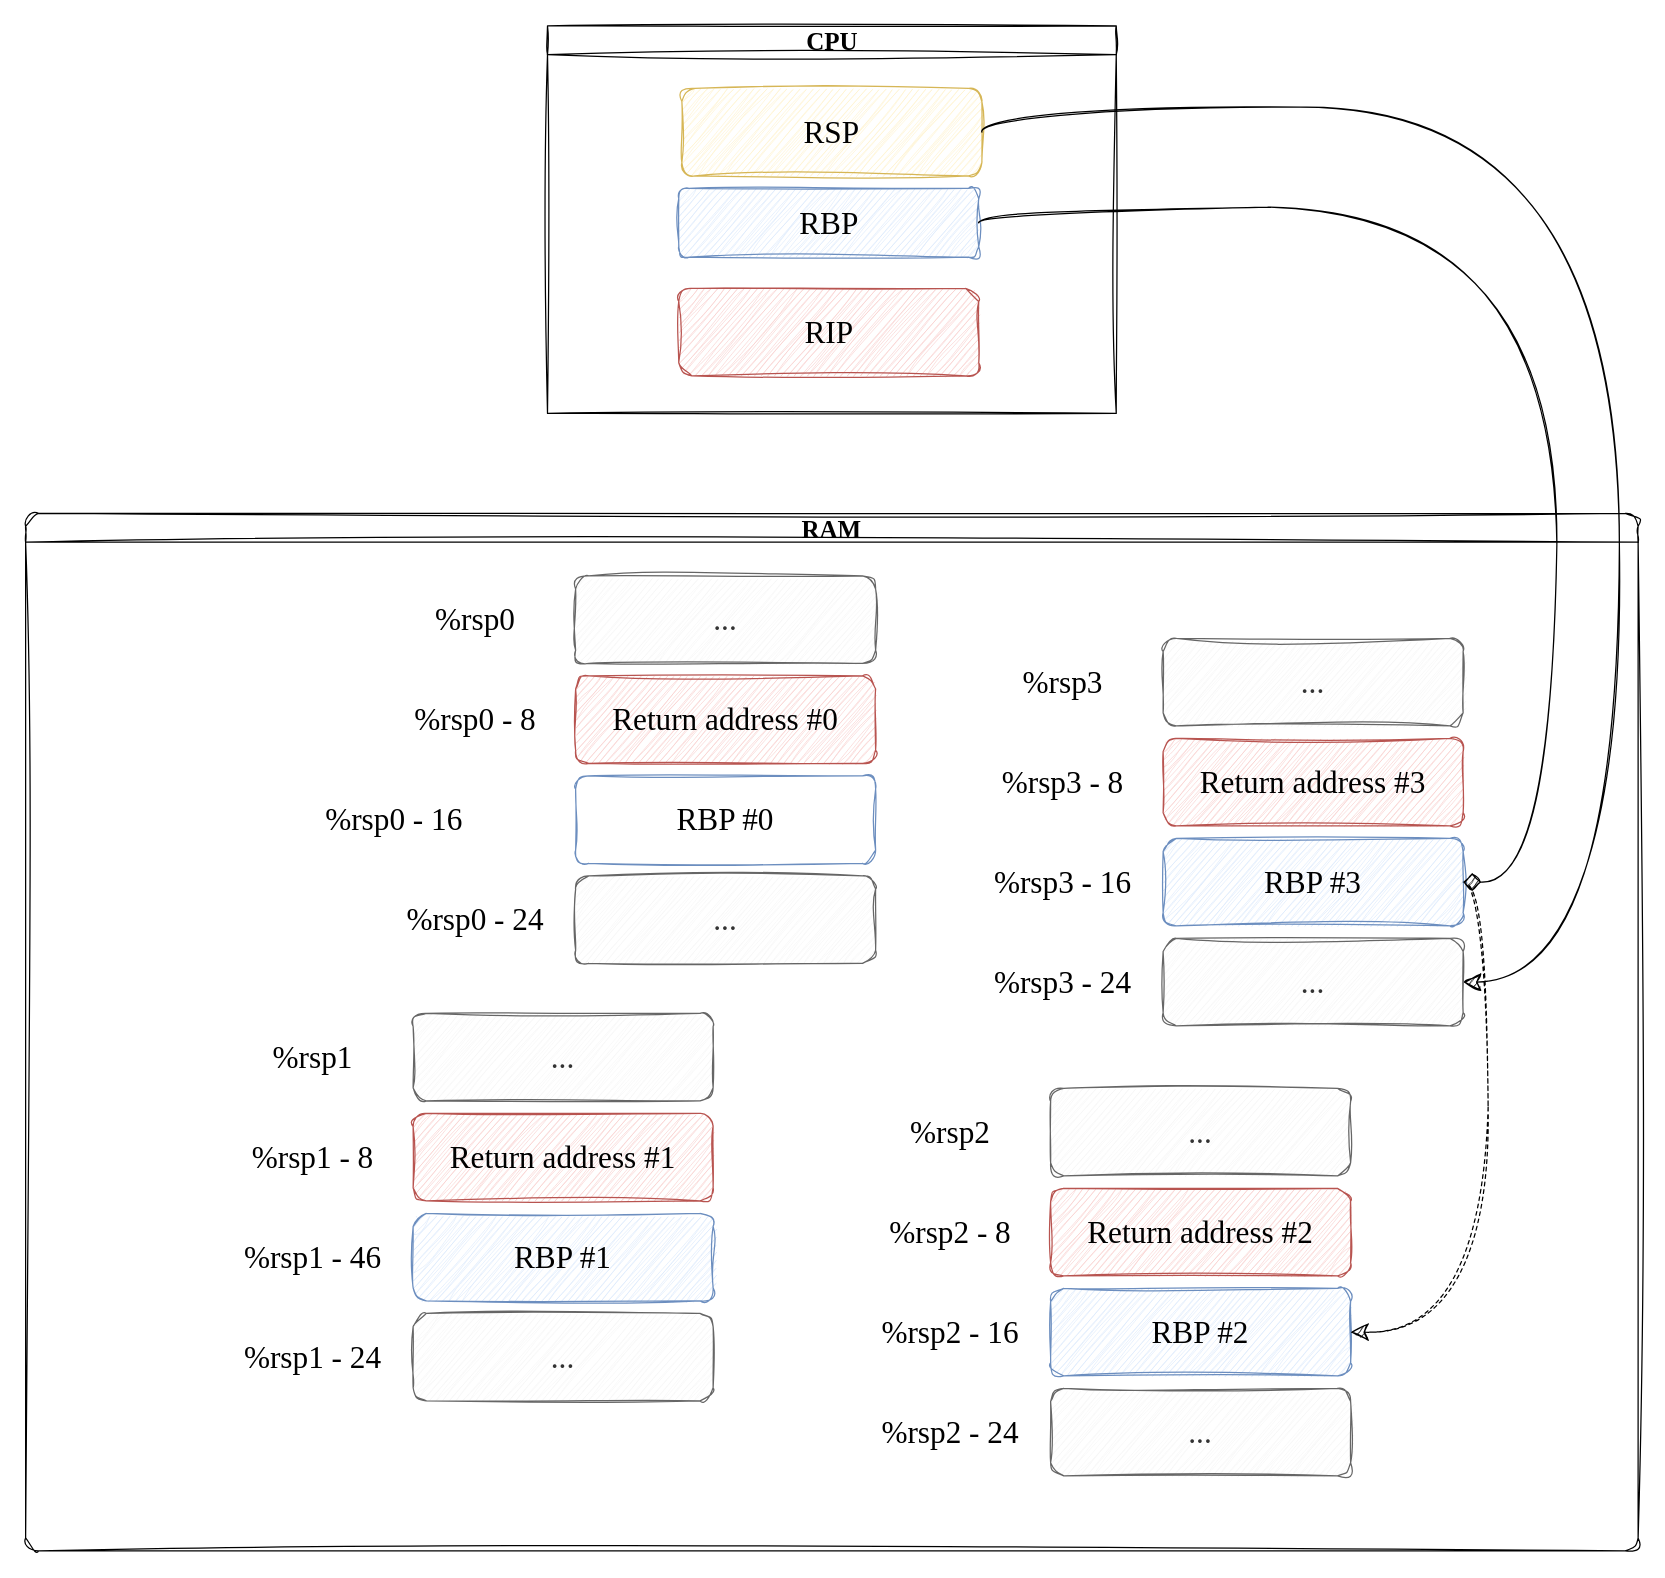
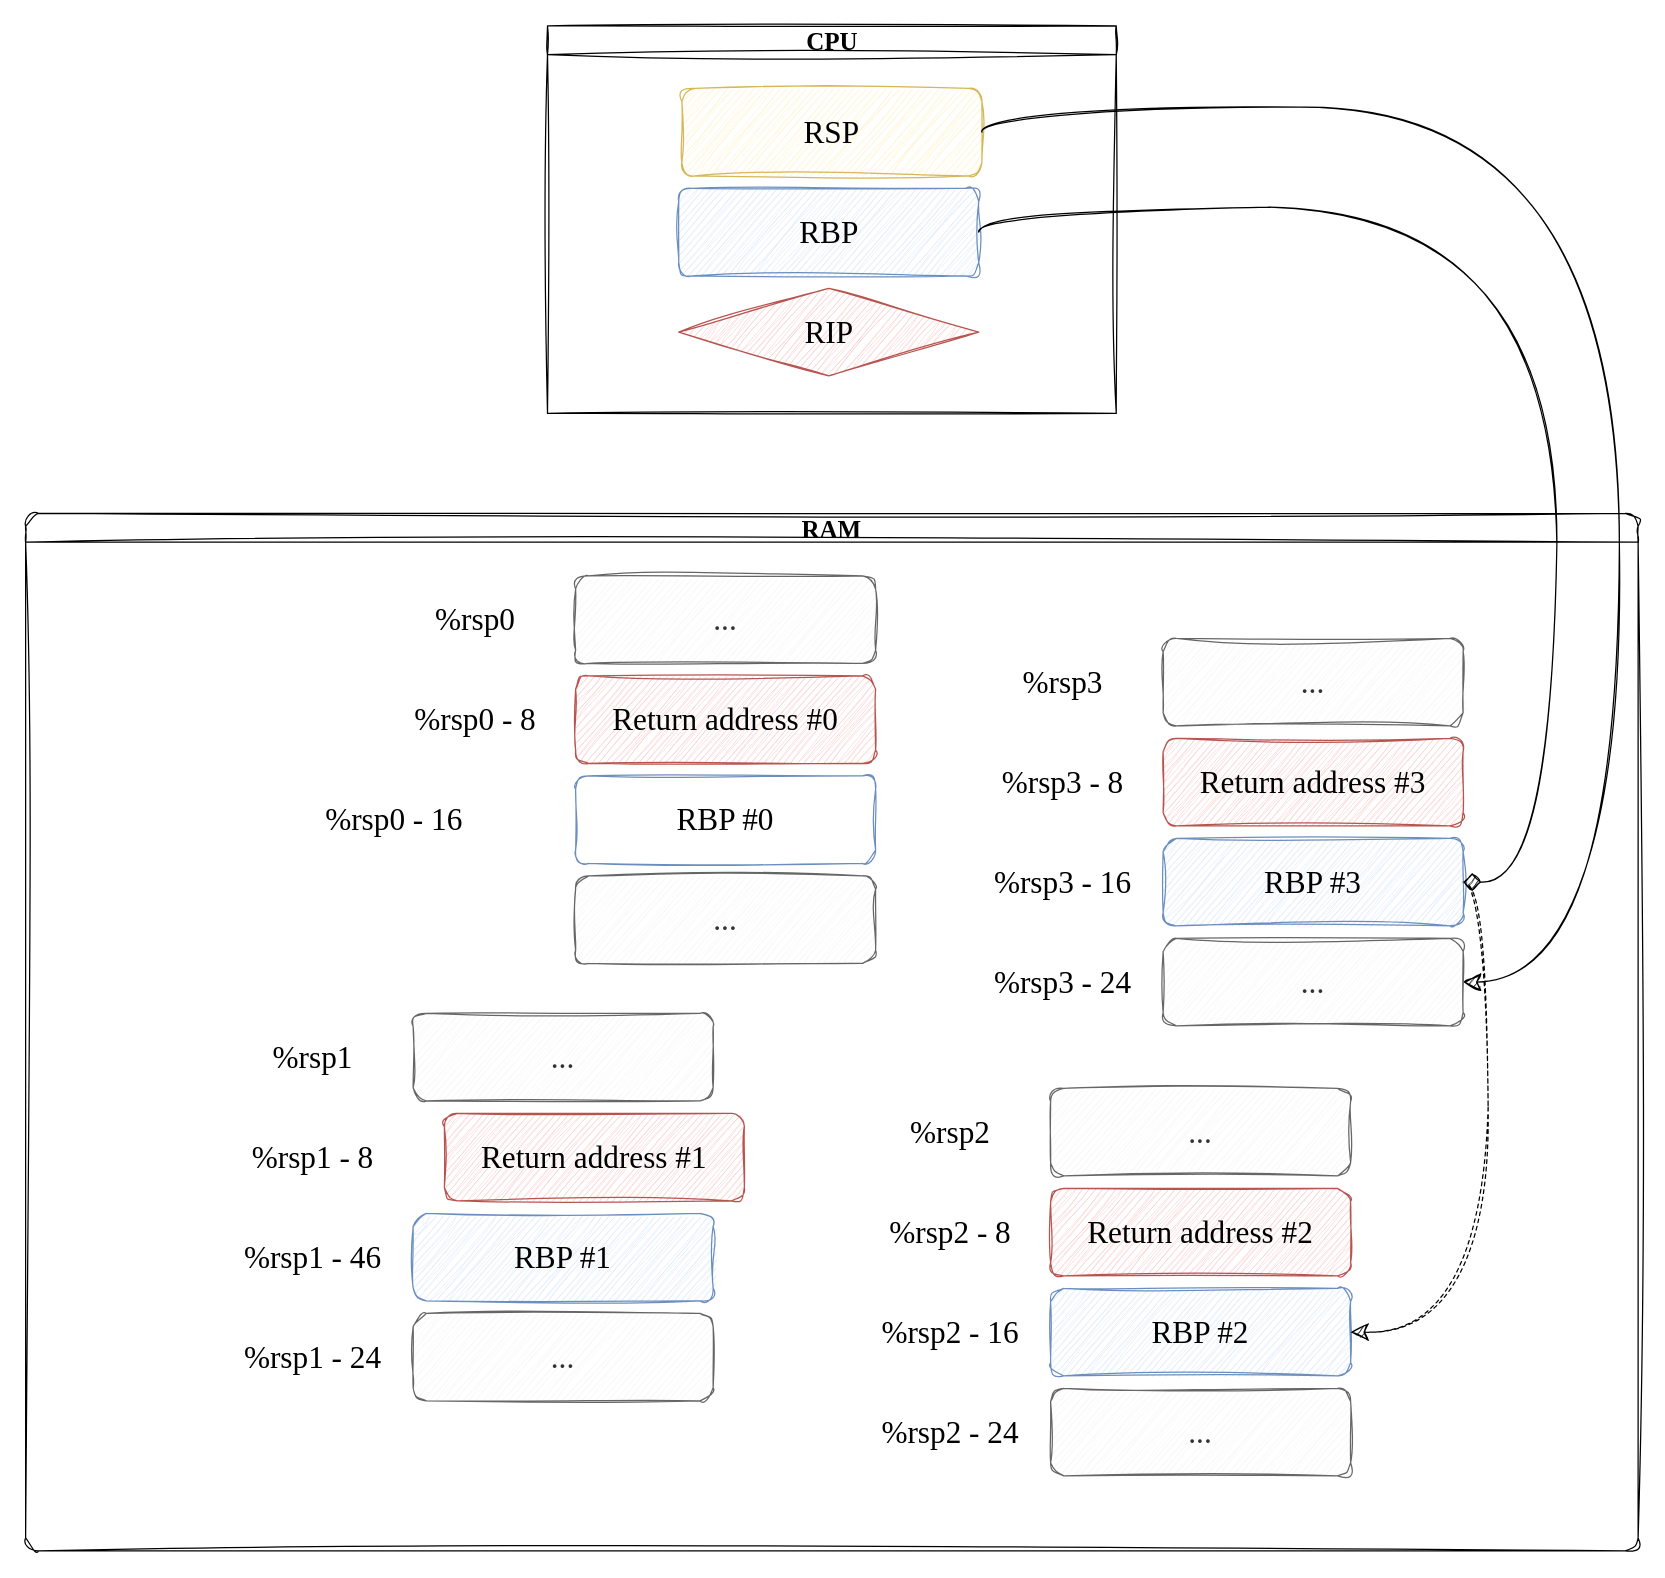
- <mxCell id="37" value="RBP" style="rounded=1;whiteSpace=wrap;html=1;sketch=1;hachureGap=4;jiggle=2;curveFitting=1;fontFamily=Architects Daughter;fontSource=https%3A%2F%2Ffonts.googleapis.com%2Fcss%3Ffamily%3DArchitects%2BDaughter;fontSize=25;fillColor=#dae8fc;strokeColor=#6c8ebf;" vertex="1" parent="36"><mxGeometry x="105" y="130" width="240" height="55" as="geometry" /></mxCell>
+ <mxCell id="37" value="RBP" style="rounded=1;whiteSpace=wrap;html=1;sketch=1;hachureGap=4;jiggle=2;curveFitting=1;fontFamily=Architects Daughter;fontSource=https%3A%2F%2Ffonts.googleapis.com%2Fcss%3Ffamily%3DArchitects%2BDaughter;fontSize=25;fillColor=#dae8fc;strokeColor=#6c8ebf;" vertex="1" parent="36"><mxGeometry x="105" y="130" width="240" height="70" as="geometry" /></mxCell>
- <mxCell id="38" value="RIP" style="rounded=1;whiteSpace=wrap;html=1;sketch=1;hachureGap=4;jiggle=2;curveFitting=1;fontFamily=Architects Daughter;fontSource=https%3A%2F%2Ffonts.googleapis.com%2Fcss%3Ffamily%3DArchitects%2BDaughter;fontSize=25;fillColor=#f8cecc;strokeColor=#b85450;" vertex="1" parent="36"><mxGeometry x="105" y="210" width="240" height="70" as="geometry" /></mxCell>
+ <mxCell id="38" value="RIP" style="rhombus;whiteSpace=wrap;html=1;sketch=1;hachureGap=4;jiggle=2;curveFitting=1;fontFamily=Architects Daughter;fontSource=https%3A%2F%2Ffonts.googleapis.com%2Fcss%3Ffamily%3DArchitects%2BDaughter;fontSize=25;fillColor=#f8cecc;strokeColor=#b85450;" vertex="1" parent="36"><mxGeometry x="105" y="210" width="240" height="70" as="geometry" /></mxCell>
- <mxCell id="35" value="%rsp0 - 24" style="text;html=1;strokeColor=none;fillColor=none;align=center;verticalAlign=middle;whiteSpace=wrap;rounded=0;fontSize=25;fontFamily=Architects Daughter;" vertex="1" parent="2"><mxGeometry x="280" y="290" width="160" height="70" as="geometry" /></mxCell>
- <mxCell id="10" value="Return address #1" style="rounded=1;whiteSpace=wrap;html=1;sketch=1;hachureGap=4;jiggle=2;curveFitting=1;fontFamily=Architects Daughter;fontSource=https%3A%2F%2Ffonts.googleapis.com%2Fcss%3Ffamily%3DArchitects%2BDaughter;fontSize=25;fillColor=#f8cecc;strokeColor=#b85450;" vertex="1" parent="2"><mxGeometry x="310" y="480" width="240" height="70" as="geometry" /></mxCell>
+ <mxCell id="10" value="Return address #1" style="rounded=1;whiteSpace=wrap;html=1;sketch=1;hachureGap=4;jiggle=2;curveFitting=1;fontFamily=Architects Daughter;fontSource=https%3A%2F%2Ffonts.googleapis.com%2Fcss%3Ffamily%3DArchitects%2BDaughter;fontSize=25;fillColor=#f8cecc;strokeColor=#b85450;" vertex="1" parent="2"><mxGeometry x="335" y="480" width="240" height="70" as="geometry" /></mxCell>
